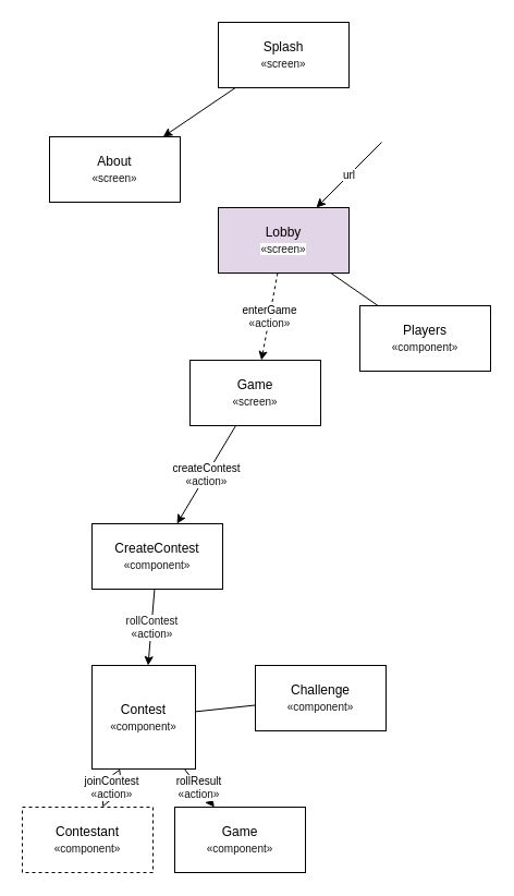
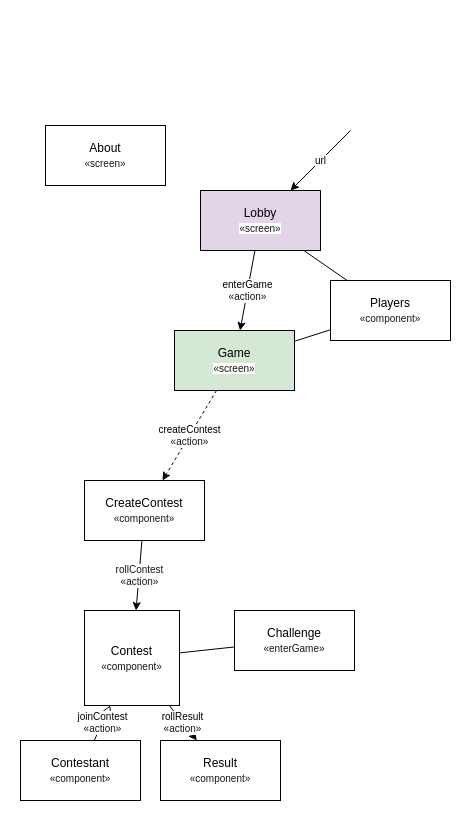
- <mxCell id="3" value="Splash&lt;br&gt;&lt;font style=&quot;font-size: 10px&quot;&gt;&lt;span style=&quot;color: rgb(22 , 22 , 22) ; background-color: rgb(255 , 255 , 255)&quot;&gt;«screen&lt;/span&gt;&lt;span style=&quot;color: rgb(22 , 22 , 22) ; background-color: rgb(255 , 255 , 255)&quot;&gt;»&lt;/span&gt;&lt;/font&gt;" style="rounded=0;whiteSpace=wrap;html=1;" vertex="1" parent="1"><mxGeometry x="200" y="20" width="120" height="60" as="geometry" /></mxCell>
- <mxCell id="2" value="" style="edgeStyle=none;rounded=0;orthogonalLoop=1;jettySize=auto;html=1;fontFamily=Helvetica;fontSize=10;" edge="1" parent="1" source="3" target="4"><mxGeometry relative="1" as="geometry" /></mxCell>
- <mxCell id="17" value="enterGame&lt;br&gt;&lt;span style=&quot;font-family: &amp;#34;helvetica&amp;#34; ; color: rgb(22 , 22 , 22)&quot;&gt;«action&lt;/span&gt;&lt;span style=&quot;font-family: &amp;#34;helvetica&amp;#34; ; color: rgb(22 , 22 , 22)&quot;&gt;»&lt;/span&gt;" style="edgeStyle=none;rounded=0;orthogonalLoop=1;jettySize=auto;html=1;fontFamily=Helvetica;fontSize=10;startArrow=none;startFill=0;endArrow=classic;endFill=1;startSize=6;dashed=1;" edge="1" parent="1" source="19" target="7"><mxGeometry relative="1" as="geometry" /></mxCell>
+ <mxCell id="17" value="enterGame&lt;br&gt;&lt;span style=&quot;font-family: &amp;#34;helvetica&amp;#34; ; color: rgb(22 , 22 , 22)&quot;&gt;«action&lt;/span&gt;&lt;span style=&quot;font-family: &amp;#34;helvetica&amp;#34; ; color: rgb(22 , 22 , 22)&quot;&gt;»&lt;/span&gt;" style="edgeStyle=none;rounded=0;orthogonalLoop=1;jettySize=auto;html=1;fontFamily=Helvetica;fontSize=10;startArrow=none;startFill=0;endArrow=classic;endFill=1;startSize=6;" edge="1" parent="1" source="19" target="7"><mxGeometry relative="1" as="geometry" /></mxCell>
+ <mxCell id="6" value="" style="edgeStyle=none;rounded=0;orthogonalLoop=1;jettySize=auto;html=1;fontFamily=Helvetica;fontSize=10;startArrow=none;startFill=0;endArrow=none;endFill=0;startSize=6;" edge="1" parent="1" source="7" target="20"><mxGeometry relative="1" as="geometry"><mxPoint x="374" y="360" as="targetPoint" /></mxGeometry></mxCell>
- <mxCell id="7" value="Game&lt;br&gt;&lt;font style=&quot;font-size: 10px&quot;&gt;&lt;span style=&quot;color: rgb(22 , 22 , 22) ; background-color: rgb(255 , 255 , 255)&quot;&gt;«screen&lt;/span&gt;&lt;span style=&quot;color: rgb(22 , 22 , 22) ; background-color: rgb(255 , 255 , 255)&quot;&gt;»&lt;/span&gt;&lt;/font&gt;" style="rounded=0;whiteSpace=wrap;html=1;" vertex="1" parent="1"><mxGeometry x="174" y="330" width="120" height="60" as="geometry" /></mxCell>
+ <mxCell id="7" value="Game&lt;br&gt;&lt;font style=&quot;font-size: 10px&quot;&gt;&lt;span style=&quot;color: rgb(22 , 22 , 22) ; background-color: rgb(255 , 255 , 255)&quot;&gt;«screen&lt;/span&gt;&lt;span style=&quot;color: rgb(22 , 22 , 22) ; background-color: rgb(255 , 255 , 255)&quot;&gt;»&lt;/span&gt;&lt;/font&gt;" style="rounded=0;whiteSpace=wrap;html=1;fillColor=#d5e8d4;" vertex="1" parent="1"><mxGeometry x="174" y="330" width="120" height="60" as="geometry" /></mxCell>
- <mxCell id="5" value="createContest&lt;br&gt;&lt;span style=&quot;color: rgba(0 , 0 , 0 , 0) ; font-family: monospace ; font-size: 0px ; background-color: rgb(248 , 249 , 250)&quot;&gt;%3CmxGraphModel%3E%3Croot%3E%3CmxCell%20id%3D%220%22%2F%3E%3CmxCell%20id%3D%221%22%20parent%3D%220%22%2F%3E%3CmxCell%20id%3D%222%22%20value%3D%22Splash%26lt%3Bbr%26gt%3B%26lt%3Bfont%20style%3D%26quot%3Bfont-size%3A%2010px%26quot%3B%26gt%3B%26lt%3Bspan%20style%3D%26quot%3Bcolor%3A%20rgb(22%20%2C%2022%20%2C%2022)%20%3B%20background-color%3A%20rgb(255%20%2C%20255%20%2C%20255)%26quot%3B%26gt%3B%C2%ABscreen%26lt%3B%2Fspan%26gt%3B%26lt%3Bspan%20style%3D%26quot%3Bcolor%3A%20rgb(22%20%2C%2022%20%2C%2022)%20%3B%20background-color%3A%20rgb(255%20%2C%20255%20%2C%20255)%26quot%3B%26gt%3B%C2%BB%26lt%3B%2Fspan%26gt%3B%26lt%3B%2Ffont%26gt%3B%22%20style%3D%22rounded%3D0%3BwhiteSpace%3Dwrap%3Bhtml%3D1%3B%22%20vertex%3D%221%22%20parent%3D%221%22%3E%3CmxGeometry%20x%3D%22250%22%20y%3D%22160%22%20width%3D%22120%22%20height%3D%2260%22%20as%3D%22geometry%22%2F%3E%3C%2FmxCell%3E%3C%2Froot%3E%3C%2FmxGraphModel%3E&lt;/span&gt;&lt;span style=&quot;color: rgb(22 , 22 , 22)&quot;&gt;«action&lt;/span&gt;&lt;span style=&quot;color: rgb(22 , 22 , 22)&quot;&gt;»&lt;/span&gt;" style="edgeStyle=none;rounded=0;orthogonalLoop=1;jettySize=auto;html=1;fontFamily=Helvetica;fontSize=10;" edge="1" parent="1" source="7" target="9"><mxGeometry relative="1" as="geometry" /></mxCell>
+ <mxCell id="5" value="createContest&lt;br&gt;&lt;span style=&quot;color: rgba(0 , 0 , 0 , 0) ; font-family: monospace ; font-size: 0px ; background-color: rgb(248 , 249 , 250)&quot;&gt;%3CmxGraphModel%3E%3Croot%3E%3CmxCell%20id%3D%220%22%2F%3E%3CmxCell%20id%3D%221%22%20parent%3D%220%22%2F%3E%3CmxCell%20id%3D%222%22%20value%3D%22Splash%26lt%3Bbr%26gt%3B%26lt%3Bfont%20style%3D%26quot%3Bfont-size%3A%2010px%26quot%3B%26gt%3B%26lt%3Bspan%20style%3D%26quot%3Bcolor%3A%20rgb(22%20%2C%2022%20%2C%2022)%20%3B%20background-color%3A%20rgb(255%20%2C%20255%20%2C%20255)%26quot%3B%26gt%3B%C2%ABscreen%26lt%3B%2Fspan%26gt%3B%26lt%3Bspan%20style%3D%26quot%3Bcolor%3A%20rgb(22%20%2C%2022%20%2C%2022)%20%3B%20background-color%3A%20rgb(255%20%2C%20255%20%2C%20255)%26quot%3B%26gt%3B%C2%BB%26lt%3B%2Fspan%26gt%3B%26lt%3B%2Ffont%26gt%3B%22%20style%3D%22rounded%3D0%3BwhiteSpace%3Dwrap%3Bhtml%3D1%3B%22%20vertex%3D%221%22%20parent%3D%221%22%3E%3CmxGeometry%20x%3D%22250%22%20y%3D%22160%22%20width%3D%22120%22%20height%3D%2260%22%20as%3D%22geometry%22%2F%3E%3C%2FmxCell%3E%3C%2Froot%3E%3C%2FmxGraphModel%3E&lt;/span&gt;&lt;span style=&quot;color: rgb(22 , 22 , 22)&quot;&gt;«action&lt;/span&gt;&lt;span style=&quot;color: rgb(22 , 22 , 22)&quot;&gt;»&lt;/span&gt;" style="edgeStyle=none;rounded=0;orthogonalLoop=1;jettySize=auto;html=1;fontFamily=Helvetica;fontSize=10;dashed=1;" edge="1" parent="1" source="7" target="9"><mxGeometry relative="1" as="geometry" /></mxCell>
- <mxCell id="14" value="Challenge&lt;br&gt;&lt;font style=&quot;font-size: 10px&quot;&gt;&lt;span style=&quot;color: rgb(22 , 22 , 22) ; background-color: rgb(255 , 255 , 255)&quot;&gt;«component&lt;/span&gt;&lt;span style=&quot;color: rgb(22 , 22 , 22) ; background-color: rgb(255 , 255 , 255)&quot;&gt;»&lt;/span&gt;&lt;/font&gt;" style="rounded=0;whiteSpace=wrap;html=1;" vertex="1" parent="1"><mxGeometry x="234" y="610" width="120" height="60" as="geometry" /></mxCell>
+ <mxCell id="14" value="Challenge&lt;br&gt;&lt;font style=&quot;font-size: 10px&quot;&gt;&lt;span style=&quot;color: rgb(22 , 22 , 22) ; background-color: rgb(255 , 255 , 255)&quot;&gt;«enterGame&lt;/span&gt;&lt;span style=&quot;color: rgb(22 , 22 , 22) ; background-color: rgb(255 , 255 , 255)&quot;&gt;»&lt;/span&gt;&lt;/font&gt;" style="rounded=0;whiteSpace=wrap;html=1;" vertex="1" parent="1"><mxGeometry x="234" y="610" width="120" height="60" as="geometry" /></mxCell>
- <mxCell id="11" value="joinContest&lt;span style=&quot;color: rgb(22 , 22 , 22)&quot;&gt;&lt;br&gt;«action&lt;/span&gt;&lt;span style=&quot;color: rgb(22 , 22 , 22)&quot;&gt;»&lt;/span&gt;" style="edgeStyle=none;rounded=0;orthogonalLoop=1;jettySize=auto;html=1;fontFamily=Helvetica;fontSize=10;endArrow=classic;endFill=0;startArrow=diamondThin;startFill=0;startSize=12;" edge="1" parent="1" source="13" target="15"><mxGeometry relative="1" as="geometry" /></mxCell>
+ <mxCell id="11" value="joinContest&lt;span style=&quot;color: rgb(22 , 22 , 22)&quot;&gt;&lt;br&gt;«action&lt;/span&gt;&lt;span style=&quot;color: rgb(22 , 22 , 22)&quot;&gt;»&lt;/span&gt;" style="edgeStyle=none;rounded=0;orthogonalLoop=1;jettySize=auto;html=1;fontFamily=Helvetica;fontSize=10;endArrow=none;endFill=0;startArrow=diamondThin;startFill=0;startSize=12;" edge="1" parent="1" source="13" target="15"><mxGeometry relative="1" as="geometry" /></mxCell>
- <mxCell id="15" value="Contestant&lt;br&gt;&lt;font style=&quot;font-size: 10px&quot;&gt;&lt;span style=&quot;color: rgb(22 , 22 , 22) ; background-color: rgb(255 , 255 , 255)&quot;&gt;«component&lt;/span&gt;&lt;span style=&quot;color: rgb(22 , 22 , 22) ; background-color: rgb(255 , 255 , 255)&quot;&gt;»&lt;/span&gt;&lt;/font&gt;" style="rounded=0;whiteSpace=wrap;html=1;dashed=1;" vertex="1" parent="1"><mxGeometry x="20" y="740" width="120" height="60" as="geometry" /></mxCell>
+ <mxCell id="15" value="Contestant&lt;br&gt;&lt;font style=&quot;font-size: 10px&quot;&gt;&lt;span style=&quot;color: rgb(22 , 22 , 22) ; background-color: rgb(255 , 255 , 255)&quot;&gt;«component&lt;/span&gt;&lt;span style=&quot;color: rgb(22 , 22 , 22) ; background-color: rgb(255 , 255 , 255)&quot;&gt;»&lt;/span&gt;&lt;/font&gt;" style="rounded=0;whiteSpace=wrap;html=1;" vertex="1" parent="1"><mxGeometry x="20" y="740" width="120" height="60" as="geometry" /></mxCell>
- <mxCell id="21" value="Game&lt;br&gt;&lt;font style=&quot;font-size: 10px&quot;&gt;&lt;span style=&quot;color: rgb(22 , 22 , 22) ; background-color: rgb(255 , 255 , 255)&quot;&gt;«component&lt;/span&gt;&lt;span style=&quot;color: rgb(22 , 22 , 22) ; background-color: rgb(255 , 255 , 255)&quot;&gt;»&lt;/span&gt;&lt;/font&gt;" style="rounded=0;whiteSpace=wrap;html=1;" vertex="1" parent="1"><mxGeometry x="160" y="740" width="120" height="60" as="geometry" /></mxCell>
+ <mxCell id="21" value="Result&lt;br&gt;&lt;font style=&quot;font-size: 10px&quot;&gt;&lt;span style=&quot;color: rgb(22 , 22 , 22) ; background-color: rgb(255 , 255 , 255)&quot;&gt;«component&lt;/span&gt;&lt;span style=&quot;color: rgb(22 , 22 , 22) ; background-color: rgb(255 , 255 , 255)&quot;&gt;»&lt;/span&gt;&lt;/font&gt;" style="rounded=0;whiteSpace=wrap;html=1;" vertex="1" parent="1"><mxGeometry x="160" y="740" width="120" height="60" as="geometry" /></mxCell>
